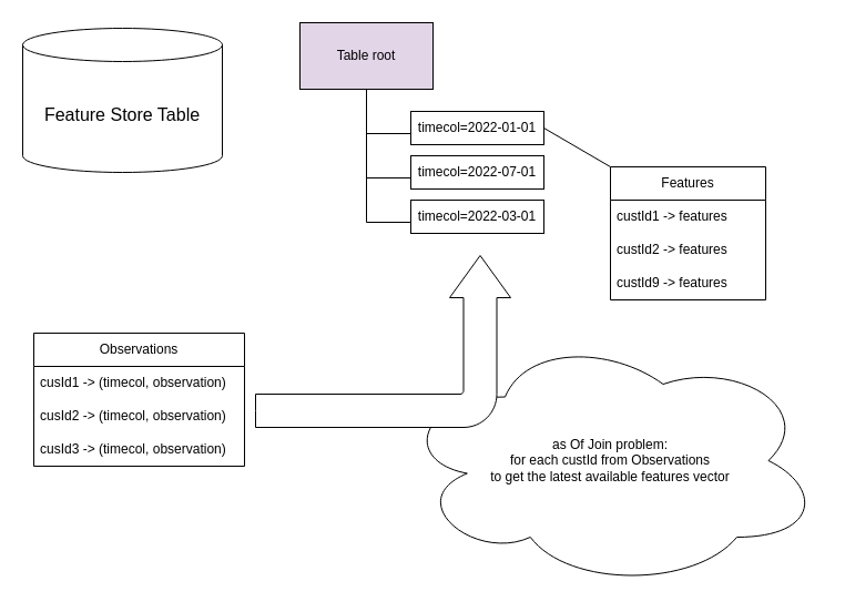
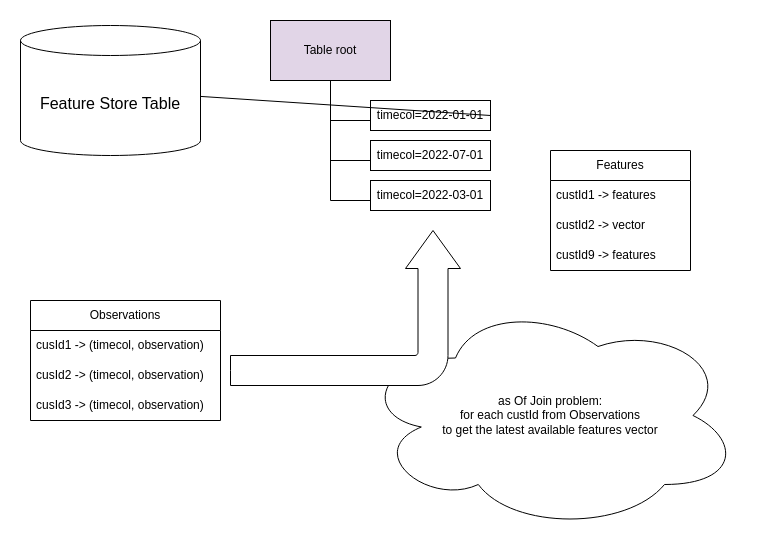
- <mxCell id="15" value="" style="endArrow=none;html=1;rounded=0;exitX=1;exitY=0.5;exitDx=0;exitDy=0;entryX=0;entryY=0;entryDx=0;entryDy=0;" edge="1" parent="1" source="7" target="11"><mxGeometry width="50" height="50" relative="1" as="geometry"><mxPoint x="560" y="260" as="sourcePoint" /><mxPoint x="610" y="210" as="targetPoint" /></mxGeometry></mxCell>
+ <mxCell id="15" value="" style="endArrow=none;html=1;rounded=0;exitX=1;exitY=0.5;exitDx=0;exitDy=0;" edge="1" parent="1" source="7" target="2"><mxGeometry width="50" height="50" relative="1" as="geometry"><mxPoint x="560" y="260" as="sourcePoint" /><mxPoint x="610" y="210" as="targetPoint" /></mxGeometry></mxCell>
- <mxCell id="13" value="custId2 -&amp;gt; features" style="text;strokeColor=none;fillColor=none;align=left;verticalAlign=middle;spacingLeft=4;spacingRight=4;overflow=hidden;points=[[0,0.5],[1,0.5]];portConstraint=eastwest;rotatable=0;whiteSpace=wrap;html=1;" vertex="1" parent="11"><mxGeometry y="60" width="140" height="30" as="geometry" /></mxCell>
+ <mxCell id="13" value="custId2 -&amp;gt; vector" style="text;strokeColor=none;fillColor=none;align=left;verticalAlign=middle;spacingLeft=4;spacingRight=4;overflow=hidden;points=[[0,0.5],[1,0.5]];portConstraint=eastwest;rotatable=0;whiteSpace=wrap;html=1;" vertex="1" parent="11"><mxGeometry y="60" width="140" height="30" as="geometry" /></mxCell>
